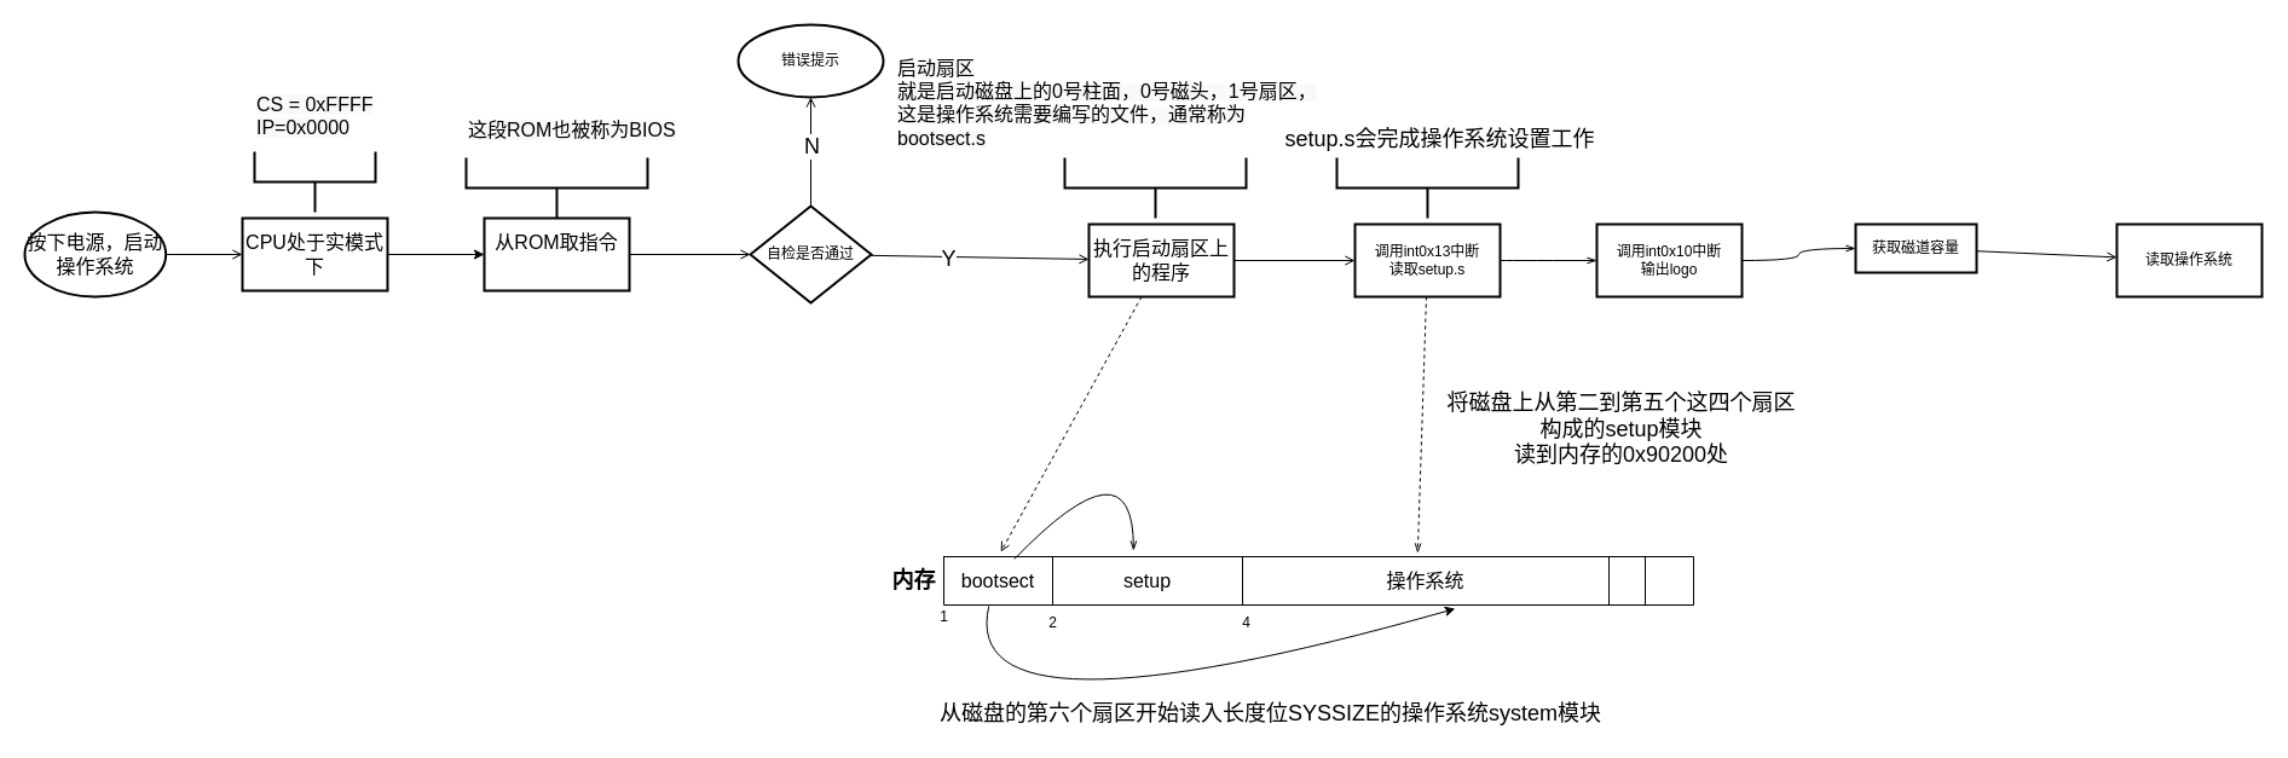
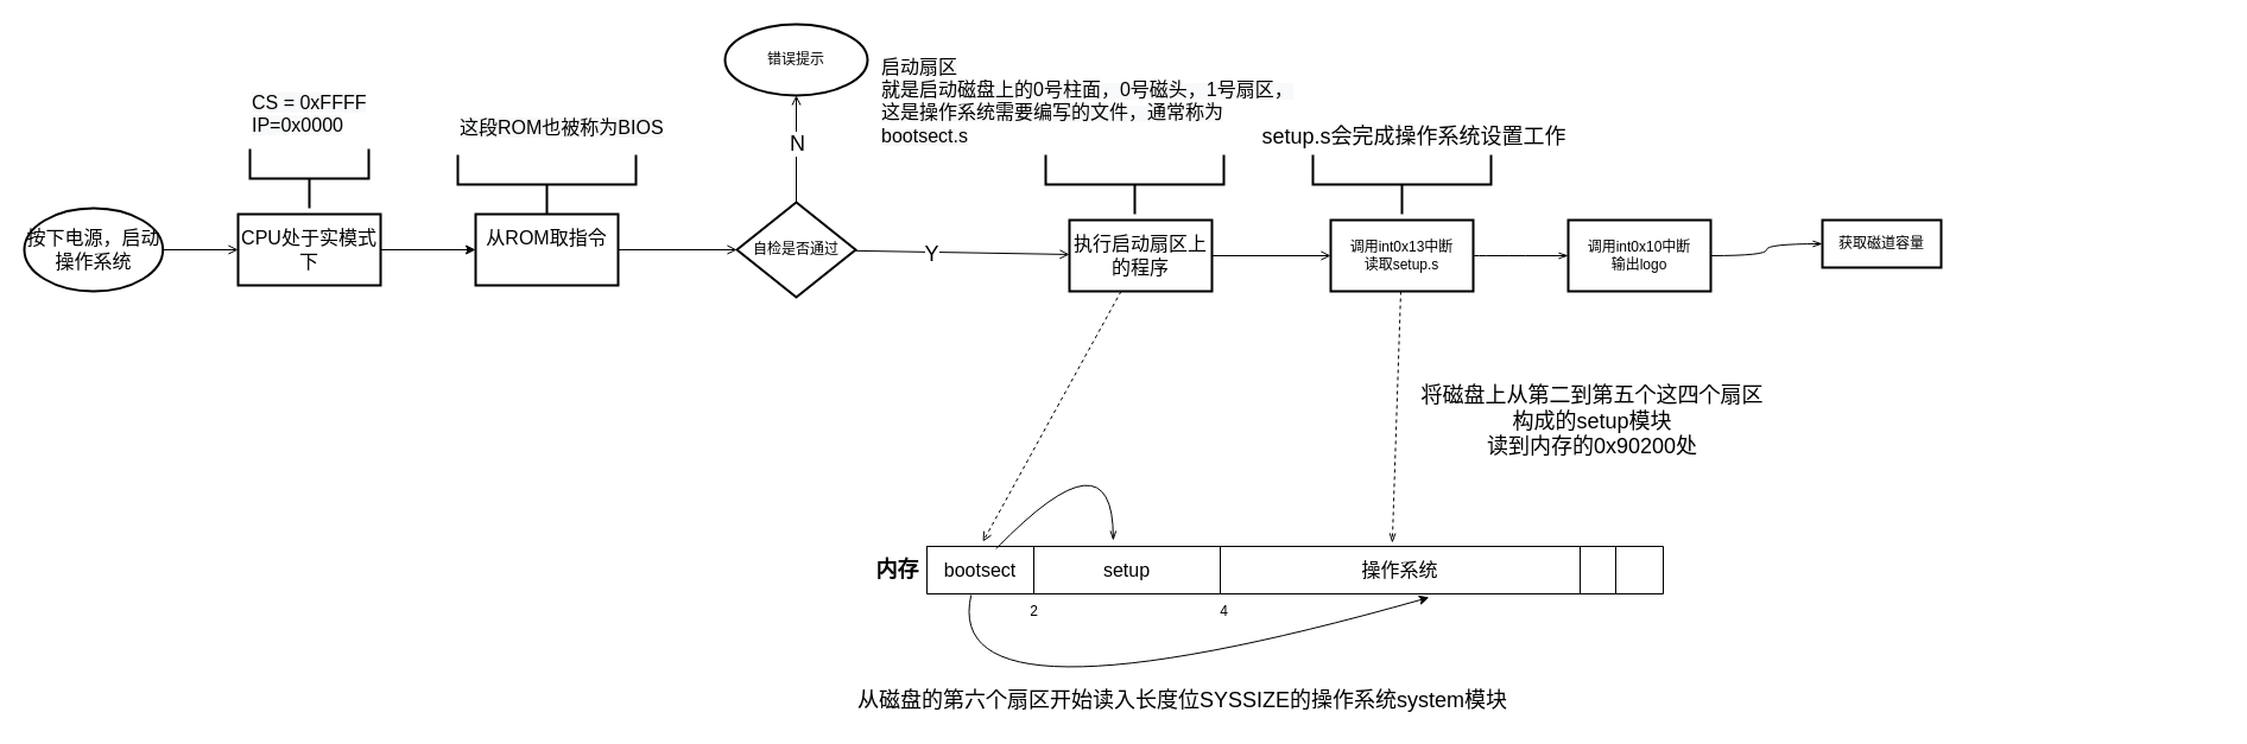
- <mxCell id="36" value="" style="edgeStyle=none;rounded=1;orthogonalLoop=1;jettySize=auto;html=1;fontSize=18;endArrow=open;endFill=0;" edge="1" parent="1" source="37" target="38"><mxGeometry relative="1" as="geometry" /></mxCell>
- <mxCell id="38" value="读取操作系统" style="whiteSpace=wrap;html=1;strokeWidth=2;" vertex="1" parent="1"><mxGeometry x="1750" y="185" width="120" height="60" as="geometry" /></mxCell>
- <mxCell id="45" value="1" style="text;html=1;resizable=0;autosize=1;align=center;verticalAlign=middle;points=[];fillColor=none;strokeColor=none;rounded=0;sketch=0;" vertex="1" parent="1"><mxGeometry x="770" y="500" width="20" height="20" as="geometry" /></mxCell>
- <mxCell id="40" value="从磁盘的第六个扇区开始读入长度位SYSSIZE的操作系统system模块" style="text;html=1;resizable=0;autosize=1;align=center;verticalAlign=middle;points=[];fillColor=none;strokeColor=none;rounded=0;fontSize=18;" vertex="1" parent="1"><mxGeometry x="770" y="575" width="560" height="30" as="geometry" /></mxCell>
+ <mxCell id="40" value="从磁盘的第六个扇区开始读入长度位SYSSIZE的操作系统system模块" style="text;html=1;resizable=0;autosize=1;align=center;verticalAlign=middle;points=[];fillColor=none;strokeColor=none;rounded=0;fontSize=18;" vertex="1" parent="1"><mxGeometry x="715" y="575" width="560" height="30" as="geometry" /></mxCell>
